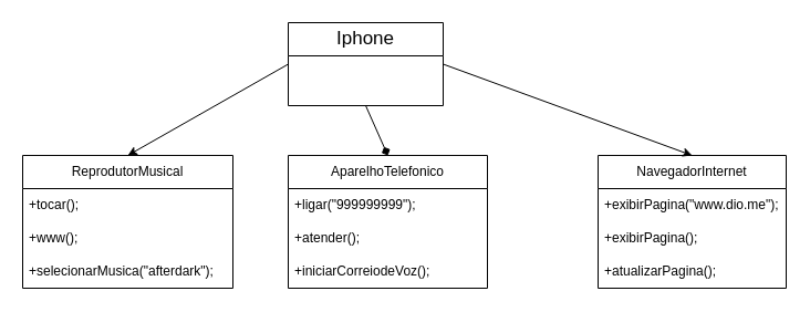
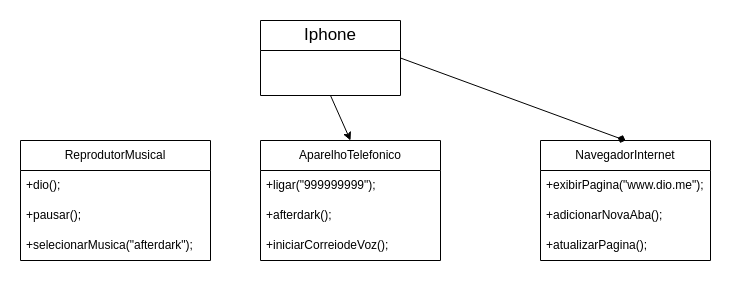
- <mxCell id="15" value="" style="endArrow=classic;html=1;rounded=0;entryX=0.5;entryY=0;entryDx=0;entryDy=0;exitX=0;exitY=0.5;exitDx=0;exitDy=0;" edge="1" parent="1" source="2" target="3"><mxGeometry width="50" height="50" relative="1" as="geometry"><mxPoint x="120" y="10" as="sourcePoint" /><mxPoint x="430" y="130" as="targetPoint" /></mxGeometry></mxCell>
- <mxCell id="16" value="" style="endArrow=diamond;html=1;rounded=0;entryX=0.5;entryY=0;entryDx=0;entryDy=0;exitX=0.5;exitY=1;exitDx=0;exitDy=0;" edge="1" parent="1" source="2" target="7"><mxGeometry width="50" height="50" relative="1" as="geometry"><mxPoint x="380" y="180" as="sourcePoint" /><mxPoint x="430" y="130" as="targetPoint" /></mxGeometry></mxCell>
+ <mxCell id="16" value="" style="endArrow=classic;html=1;rounded=0;entryX=0.5;entryY=0;entryDx=0;entryDy=0;exitX=0.5;exitY=1;exitDx=0;exitDy=0;" edge="1" parent="1" source="2" target="7"><mxGeometry width="50" height="50" relative="1" as="geometry"><mxPoint x="380" y="180" as="sourcePoint" /><mxPoint x="430" y="130" as="targetPoint" /></mxGeometry></mxCell>
- <mxCell id="17" value="" style="endArrow=classic;html=1;rounded=0;entryX=0.5;entryY=0;entryDx=0;entryDy=0;exitX=1;exitY=0.5;exitDx=0;exitDy=0;" edge="1" parent="1" source="2" target="11"><mxGeometry width="50" height="50" relative="1" as="geometry"><mxPoint x="380" y="180" as="sourcePoint" /><mxPoint x="430" y="130" as="targetPoint" /></mxGeometry></mxCell>
+ <mxCell id="17" value="" style="endArrow=diamond;html=1;rounded=0;entryX=0.5;entryY=0;entryDx=0;entryDy=0;exitX=1;exitY=0.5;exitDx=0;exitDy=0;" edge="1" parent="1" source="2" target="11"><mxGeometry width="50" height="50" relative="1" as="geometry"><mxPoint x="380" y="180" as="sourcePoint" /><mxPoint x="430" y="130" as="targetPoint" /></mxGeometry></mxCell>
- <mxCell id="4" value="+tocar();" style="text;strokeColor=none;fillColor=none;align=left;verticalAlign=middle;spacingLeft=4;spacingRight=4;overflow=hidden;points=[[0,0.5],[1,0.5]];portConstraint=eastwest;rotatable=0;whiteSpace=wrap;html=1;" vertex="1" parent="3"><mxGeometry y="30" width="190" height="30" as="geometry" /></mxCell>
+ <mxCell id="4" value="+dio();" style="text;strokeColor=none;fillColor=none;align=left;verticalAlign=middle;spacingLeft=4;spacingRight=4;overflow=hidden;points=[[0,0.5],[1,0.5]];portConstraint=eastwest;rotatable=0;whiteSpace=wrap;html=1;" vertex="1" parent="3"><mxGeometry y="30" width="190" height="30" as="geometry" /></mxCell>
- <mxCell id="5" value="+www();" style="text;strokeColor=none;fillColor=none;align=left;verticalAlign=middle;spacingLeft=4;spacingRight=4;overflow=hidden;points=[[0,0.5],[1,0.5]];portConstraint=eastwest;rotatable=0;whiteSpace=wrap;html=1;" vertex="1" parent="3"><mxGeometry y="60" width="190" height="30" as="geometry" /></mxCell>
+ <mxCell id="5" value="+pausar();" style="text;strokeColor=none;fillColor=none;align=left;verticalAlign=middle;spacingLeft=4;spacingRight=4;overflow=hidden;points=[[0,0.5],[1,0.5]];portConstraint=eastwest;rotatable=0;whiteSpace=wrap;html=1;" vertex="1" parent="3"><mxGeometry y="60" width="190" height="30" as="geometry" /></mxCell>
- <mxCell id="9" value="+atender();" style="text;strokeColor=none;fillColor=none;align=left;verticalAlign=middle;spacingLeft=4;spacingRight=4;overflow=hidden;points=[[0,0.5],[1,0.5]];portConstraint=eastwest;rotatable=0;whiteSpace=wrap;html=1;" vertex="1" parent="7"><mxGeometry y="60" width="180" height="30" as="geometry" /></mxCell>
+ <mxCell id="9" value="+afterdark();" style="text;strokeColor=none;fillColor=none;align=left;verticalAlign=middle;spacingLeft=4;spacingRight=4;overflow=hidden;points=[[0,0.5],[1,0.5]];portConstraint=eastwest;rotatable=0;whiteSpace=wrap;html=1;" vertex="1" parent="7"><mxGeometry y="60" width="180" height="30" as="geometry" /></mxCell>
- <mxCell id="13" value="+exibirPagina();" style="text;strokeColor=none;fillColor=none;align=left;verticalAlign=middle;spacingLeft=4;spacingRight=4;overflow=hidden;points=[[0,0.5],[1,0.5]];portConstraint=eastwest;rotatable=0;whiteSpace=wrap;html=1;" vertex="1" parent="11"><mxGeometry y="60" width="170" height="30" as="geometry" /></mxCell>
+ <mxCell id="13" value="+adicionarNovaAba();" style="text;strokeColor=none;fillColor=none;align=left;verticalAlign=middle;spacingLeft=4;spacingRight=4;overflow=hidden;points=[[0,0.5],[1,0.5]];portConstraint=eastwest;rotatable=0;whiteSpace=wrap;html=1;" vertex="1" parent="11"><mxGeometry y="60" width="170" height="30" as="geometry" /></mxCell>
